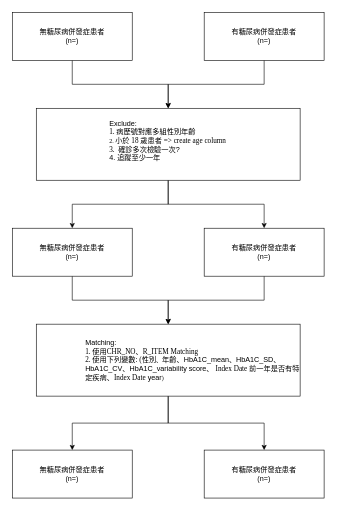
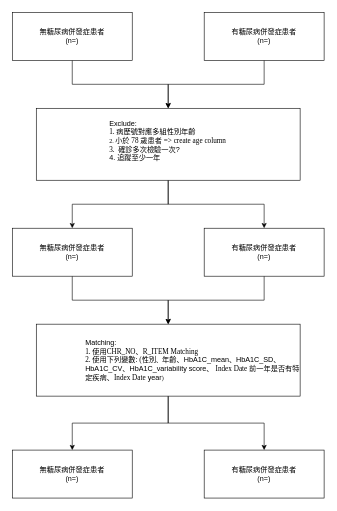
- <mxCell id="4" value="&lt;blockquote style=&quot;margin: 0 0 0 40px; border: none; padding: 0px;&quot;&gt;&lt;blockquote style=&quot;margin: 0 0 0 40px; border: none; padding: 0px;&quot;&gt;&lt;blockquote style=&quot;margin: 0 0 0 40px; border: none; padding: 0px;&quot;&gt;&lt;span style=&quot;background-color: initial;&quot;&gt;Exclude:&lt;/span&gt;&lt;/blockquote&gt;&lt;/blockquote&gt;&lt;blockquote style=&quot;margin: 0 0 0 40px; border: none; padding: 0px;&quot;&gt;&lt;blockquote style=&quot;margin: 0 0 0 40px; border: none; padding: 0px;&quot;&gt;&lt;span style=&quot;background-color: initial; font-family: 新細明體, serif; text-indent: -18pt;&quot;&gt;1. 病歷號對應多組性別年齡&lt;/span&gt;&lt;/blockquote&gt;&lt;/blockquote&gt;&lt;blockquote style=&quot;margin: 0 0 0 40px; border: none; padding: 0px;&quot;&gt;&lt;blockquote style=&quot;margin: 0 0 0 40px; border: none; padding: 0px;&quot;&gt;&lt;span style=&quot;background-color: initial; text-indent: -18pt;&quot;&gt;&lt;font size=&quot;1&quot; face=&quot;Times New Roman&quot;&gt;2.&amp;nbsp;&lt;/font&gt;&lt;/span&gt;&lt;span style=&quot;background-color: initial; text-indent: -18pt; font-family: 新細明體, serif;&quot;&gt;小於&lt;/span&gt;&lt;span style=&quot;background-color: initial; text-indent: -18pt; font-family: &amp;quot;Arial Unicode MS&amp;quot;;&quot;&gt; 18 &lt;/span&gt;&lt;span style=&quot;background-color: initial; text-indent: -18pt; font-family: 新細明體, serif;&quot;&gt;歲患者 =&amp;gt; create age column&lt;br&gt;&lt;/span&gt;&lt;/blockquote&gt;&lt;/blockquote&gt;&lt;blockquote style=&quot;margin: 0 0 0 40px; border: none; padding: 0px;&quot;&gt;&lt;blockquote style=&quot;margin: 0 0 0 40px; border: none; padding: 0px;&quot;&gt;&lt;span style=&quot;background-color: initial; text-indent: -18pt; font-family: 新細明體, serif;&quot;&gt;3.&amp;nbsp; 確診多次檢驗一次&lt;/span&gt;&lt;span style=&quot;background-color: initial; text-indent: -18pt;&quot;&gt;?&lt;/span&gt;&lt;/blockquote&gt;&lt;/blockquote&gt;&lt;blockquote style=&quot;margin: 0 0 0 40px; border: none; padding: 0px;&quot;&gt;&lt;blockquote style=&quot;margin: 0 0 0 40px; border: none; padding: 0px;&quot;&gt;&lt;div&gt;&lt;span style=&quot;background-color: initial; text-indent: -18pt; font-variant-numeric: normal; font-variant-east-asian: normal; font-variant-alternates: normal; font-kerning: auto; font-optical-sizing: auto; font-feature-settings: normal; font-variation-settings: normal; font-variant-position: normal; font-stretch: normal; line-height: normal;&quot;&gt;4.&amp;nbsp;&lt;/span&gt;&lt;span style=&quot;background-color: initial; text-indent: -18pt; font-family: 新細明體, serif;&quot;&gt;追蹤至少一年&lt;/span&gt;&lt;/div&gt;&lt;/blockquote&gt;&lt;/blockquote&gt;&lt;/blockquote&gt;&lt;div&gt;&lt;div&gt;&lt;div&gt;&lt;p style=&quot;margin-left:36.0pt;text-indent:-18.0pt;mso-list:l0 level1 lfo1&quot; class=&quot;MsoNormal&quot;&gt;&lt;/p&gt;&lt;/div&gt;&lt;/div&gt;&lt;/div&gt;" style="rounded=0;whiteSpace=wrap;html=1;align=left;" parent="1" vertex="1"><mxGeometry x="60" y="180" width="440" height="120" as="geometry" /></mxCell>
+ <mxCell id="4" value="&lt;blockquote style=&quot;margin: 0 0 0 40px; border: none; padding: 0px;&quot;&gt;&lt;blockquote style=&quot;margin: 0 0 0 40px; border: none; padding: 0px;&quot;&gt;&lt;blockquote style=&quot;margin: 0 0 0 40px; border: none; padding: 0px;&quot;&gt;&lt;span style=&quot;background-color: initial;&quot;&gt;Exclude:&lt;/span&gt;&lt;/blockquote&gt;&lt;/blockquote&gt;&lt;blockquote style=&quot;margin: 0 0 0 40px; border: none; padding: 0px;&quot;&gt;&lt;blockquote style=&quot;margin: 0 0 0 40px; border: none; padding: 0px;&quot;&gt;&lt;span style=&quot;background-color: initial; font-family: 新細明體, serif; text-indent: -18pt;&quot;&gt;1. 病歷號對應多組性別年齡&lt;/span&gt;&lt;/blockquote&gt;&lt;/blockquote&gt;&lt;blockquote style=&quot;margin: 0 0 0 40px; border: none; padding: 0px;&quot;&gt;&lt;blockquote style=&quot;margin: 0 0 0 40px; border: none; padding: 0px;&quot;&gt;&lt;span style=&quot;background-color: initial; text-indent: -18pt;&quot;&gt;&lt;font size=&quot;1&quot; face=&quot;Times New Roman&quot;&gt;2.&amp;nbsp;&lt;/font&gt;&lt;/span&gt;&lt;span style=&quot;background-color: initial; text-indent: -18pt; font-family: 新細明體, serif;&quot;&gt;小於&lt;/span&gt;&lt;span style=&quot;background-color: initial; text-indent: -18pt; font-family: &amp;quot;Arial Unicode MS&amp;quot;;&quot;&gt; 78 &lt;/span&gt;&lt;span style=&quot;background-color: initial; text-indent: -18pt; font-family: 新細明體, serif;&quot;&gt;歲患者 =&amp;gt; create age column&lt;br&gt;&lt;/span&gt;&lt;/blockquote&gt;&lt;/blockquote&gt;&lt;blockquote style=&quot;margin: 0 0 0 40px; border: none; padding: 0px;&quot;&gt;&lt;blockquote style=&quot;margin: 0 0 0 40px; border: none; padding: 0px;&quot;&gt;&lt;span style=&quot;background-color: initial; text-indent: -18pt; font-family: 新細明體, serif;&quot;&gt;3.&amp;nbsp; 確診多次檢驗一次&lt;/span&gt;&lt;span style=&quot;background-color: initial; text-indent: -18pt;&quot;&gt;?&lt;/span&gt;&lt;/blockquote&gt;&lt;/blockquote&gt;&lt;blockquote style=&quot;margin: 0 0 0 40px; border: none; padding: 0px;&quot;&gt;&lt;blockquote style=&quot;margin: 0 0 0 40px; border: none; padding: 0px;&quot;&gt;&lt;div&gt;&lt;span style=&quot;background-color: initial; text-indent: -18pt; font-variant-numeric: normal; font-variant-east-asian: normal; font-variant-alternates: normal; font-kerning: auto; font-optical-sizing: auto; font-feature-settings: normal; font-variation-settings: normal; font-variant-position: normal; font-stretch: normal; line-height: normal;&quot;&gt;4.&amp;nbsp;&lt;/span&gt;&lt;span style=&quot;background-color: initial; text-indent: -18pt; font-family: 新細明體, serif;&quot;&gt;追蹤至少一年&lt;/span&gt;&lt;/div&gt;&lt;/blockquote&gt;&lt;/blockquote&gt;&lt;/blockquote&gt;&lt;div&gt;&lt;div&gt;&lt;div&gt;&lt;p style=&quot;margin-left:36.0pt;text-indent:-18.0pt;mso-list:l0 level1 lfo1&quot; class=&quot;MsoNormal&quot;&gt;&lt;/p&gt;&lt;/div&gt;&lt;/div&gt;&lt;/div&gt;" style="rounded=0;whiteSpace=wrap;html=1;align=left;" parent="1" vertex="1"><mxGeometry x="60" y="180" width="440" height="120" as="geometry" /></mxCell>
